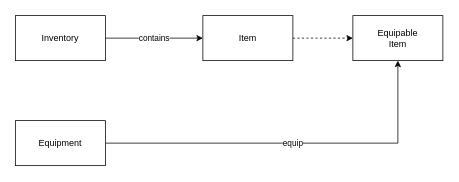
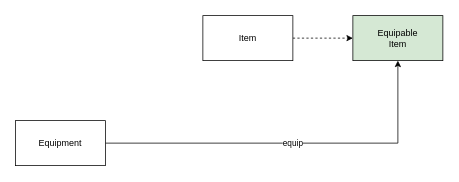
- <mxCell id="3" value="&lt;div&gt;Inventory&lt;/div&gt;" style="rounded=0;whiteSpace=wrap;html=1;" vertex="1" parent="1"><mxGeometry x="20" y="20" width="120" height="60" as="geometry" /></mxCell>
- <mxCell id="2" value="&lt;div&gt;contains&lt;/div&gt;" style="edgeStyle=orthogonalEdgeStyle;rounded=0;orthogonalLoop=1;jettySize=auto;html=1;" edge="1" parent="1" source="3" target="5"><mxGeometry relative="1" as="geometry" /></mxCell>
- <mxCell id="8" value="&lt;div&gt;Equipable&lt;br&gt;&lt;/div&gt;&lt;div&gt;Item&lt;/div&gt;" style="rounded=0;whiteSpace=wrap;html=1;" vertex="1" parent="1"><mxGeometry x="470" y="20" width="120" height="60" as="geometry" /></mxCell>
+ <mxCell id="8" value="&lt;div&gt;Equipable&lt;br&gt;&lt;/div&gt;&lt;div&gt;Item&lt;/div&gt;" style="rounded=0;whiteSpace=wrap;html=1;fillColor=#d5e8d4;" vertex="1" parent="1"><mxGeometry x="470" y="20" width="120" height="60" as="geometry" /></mxCell>
